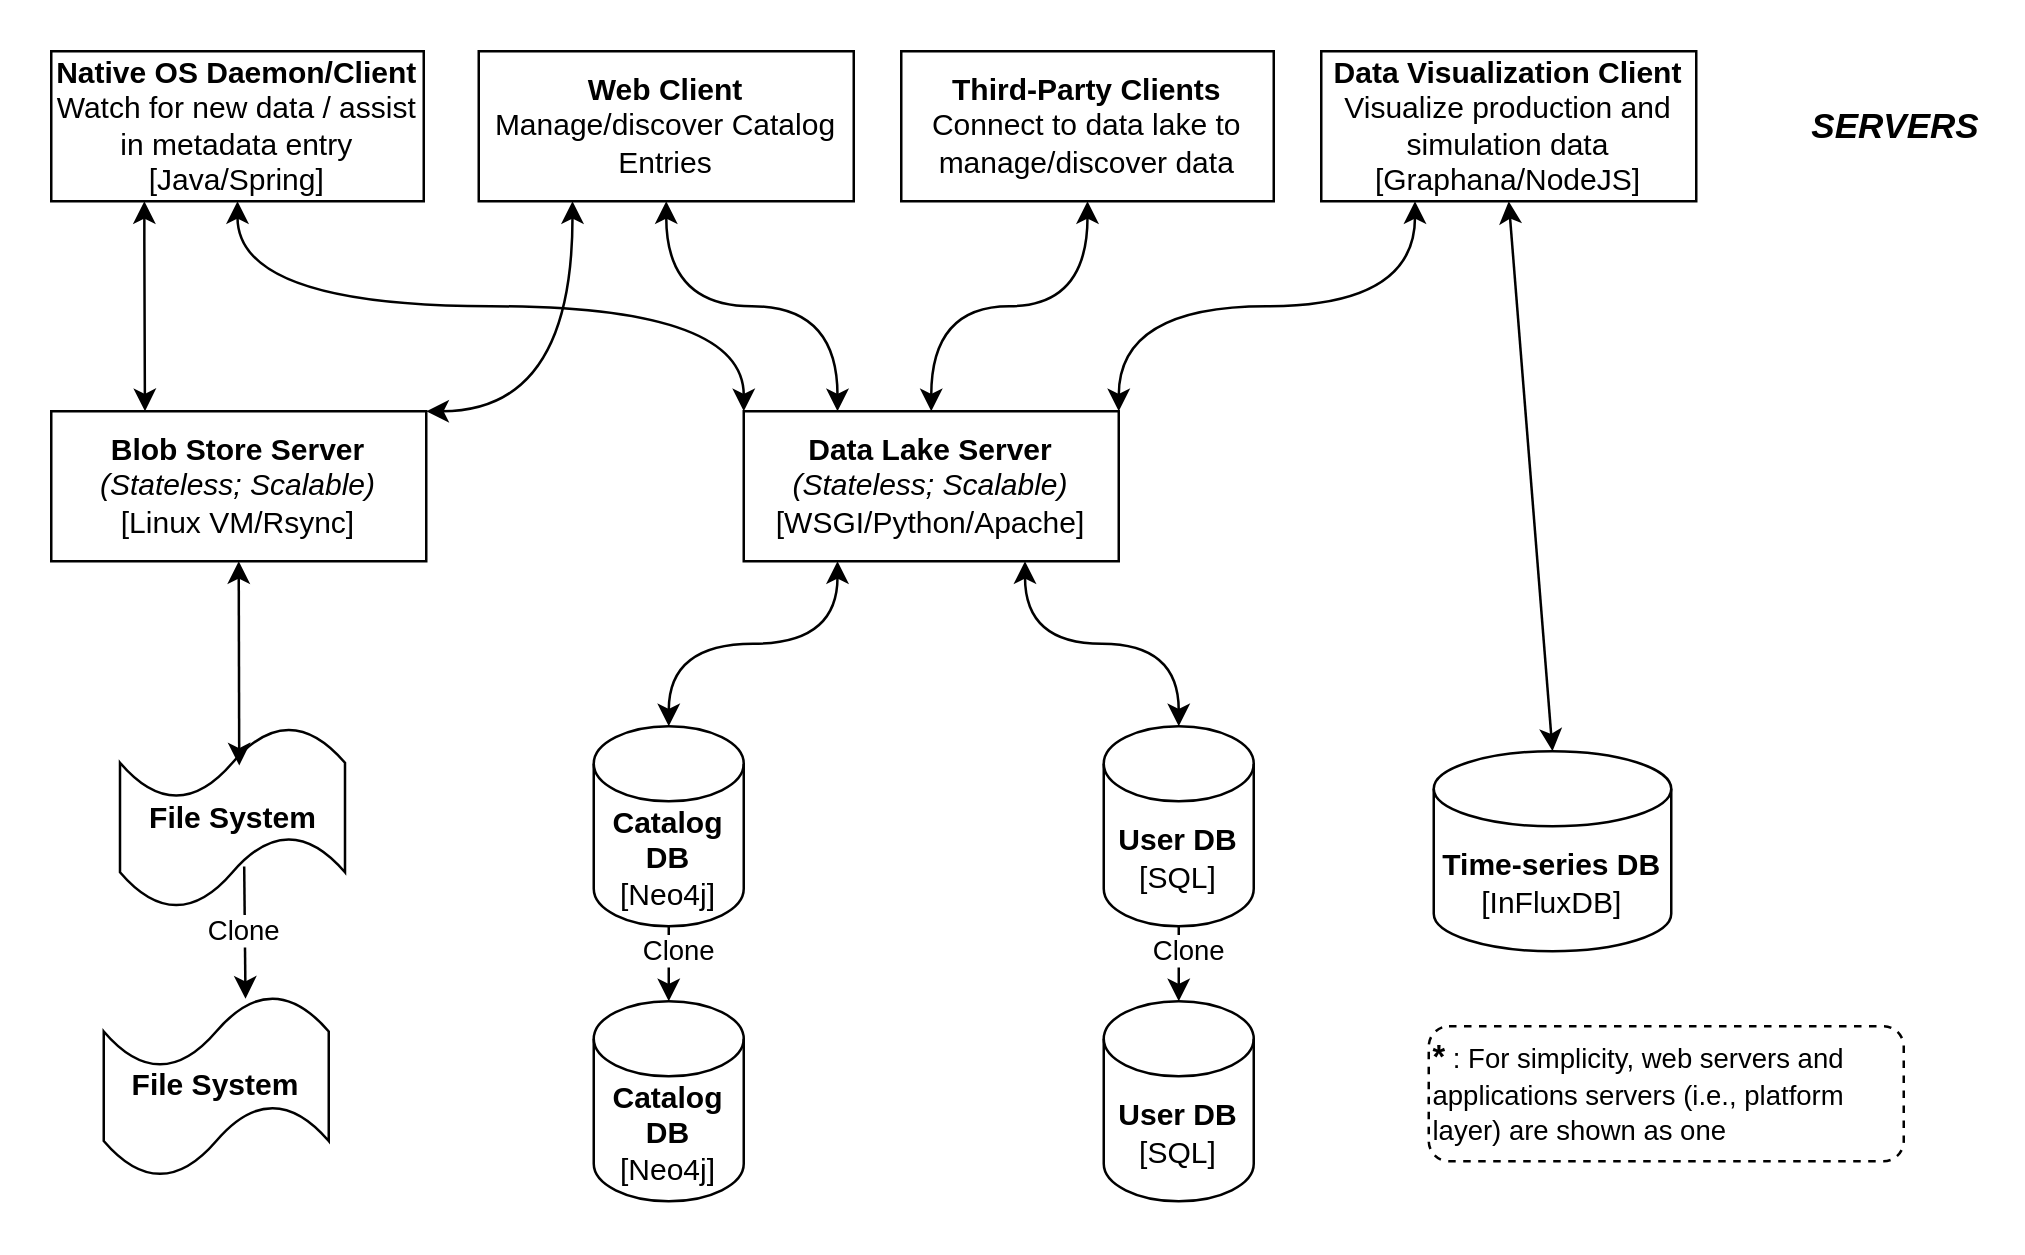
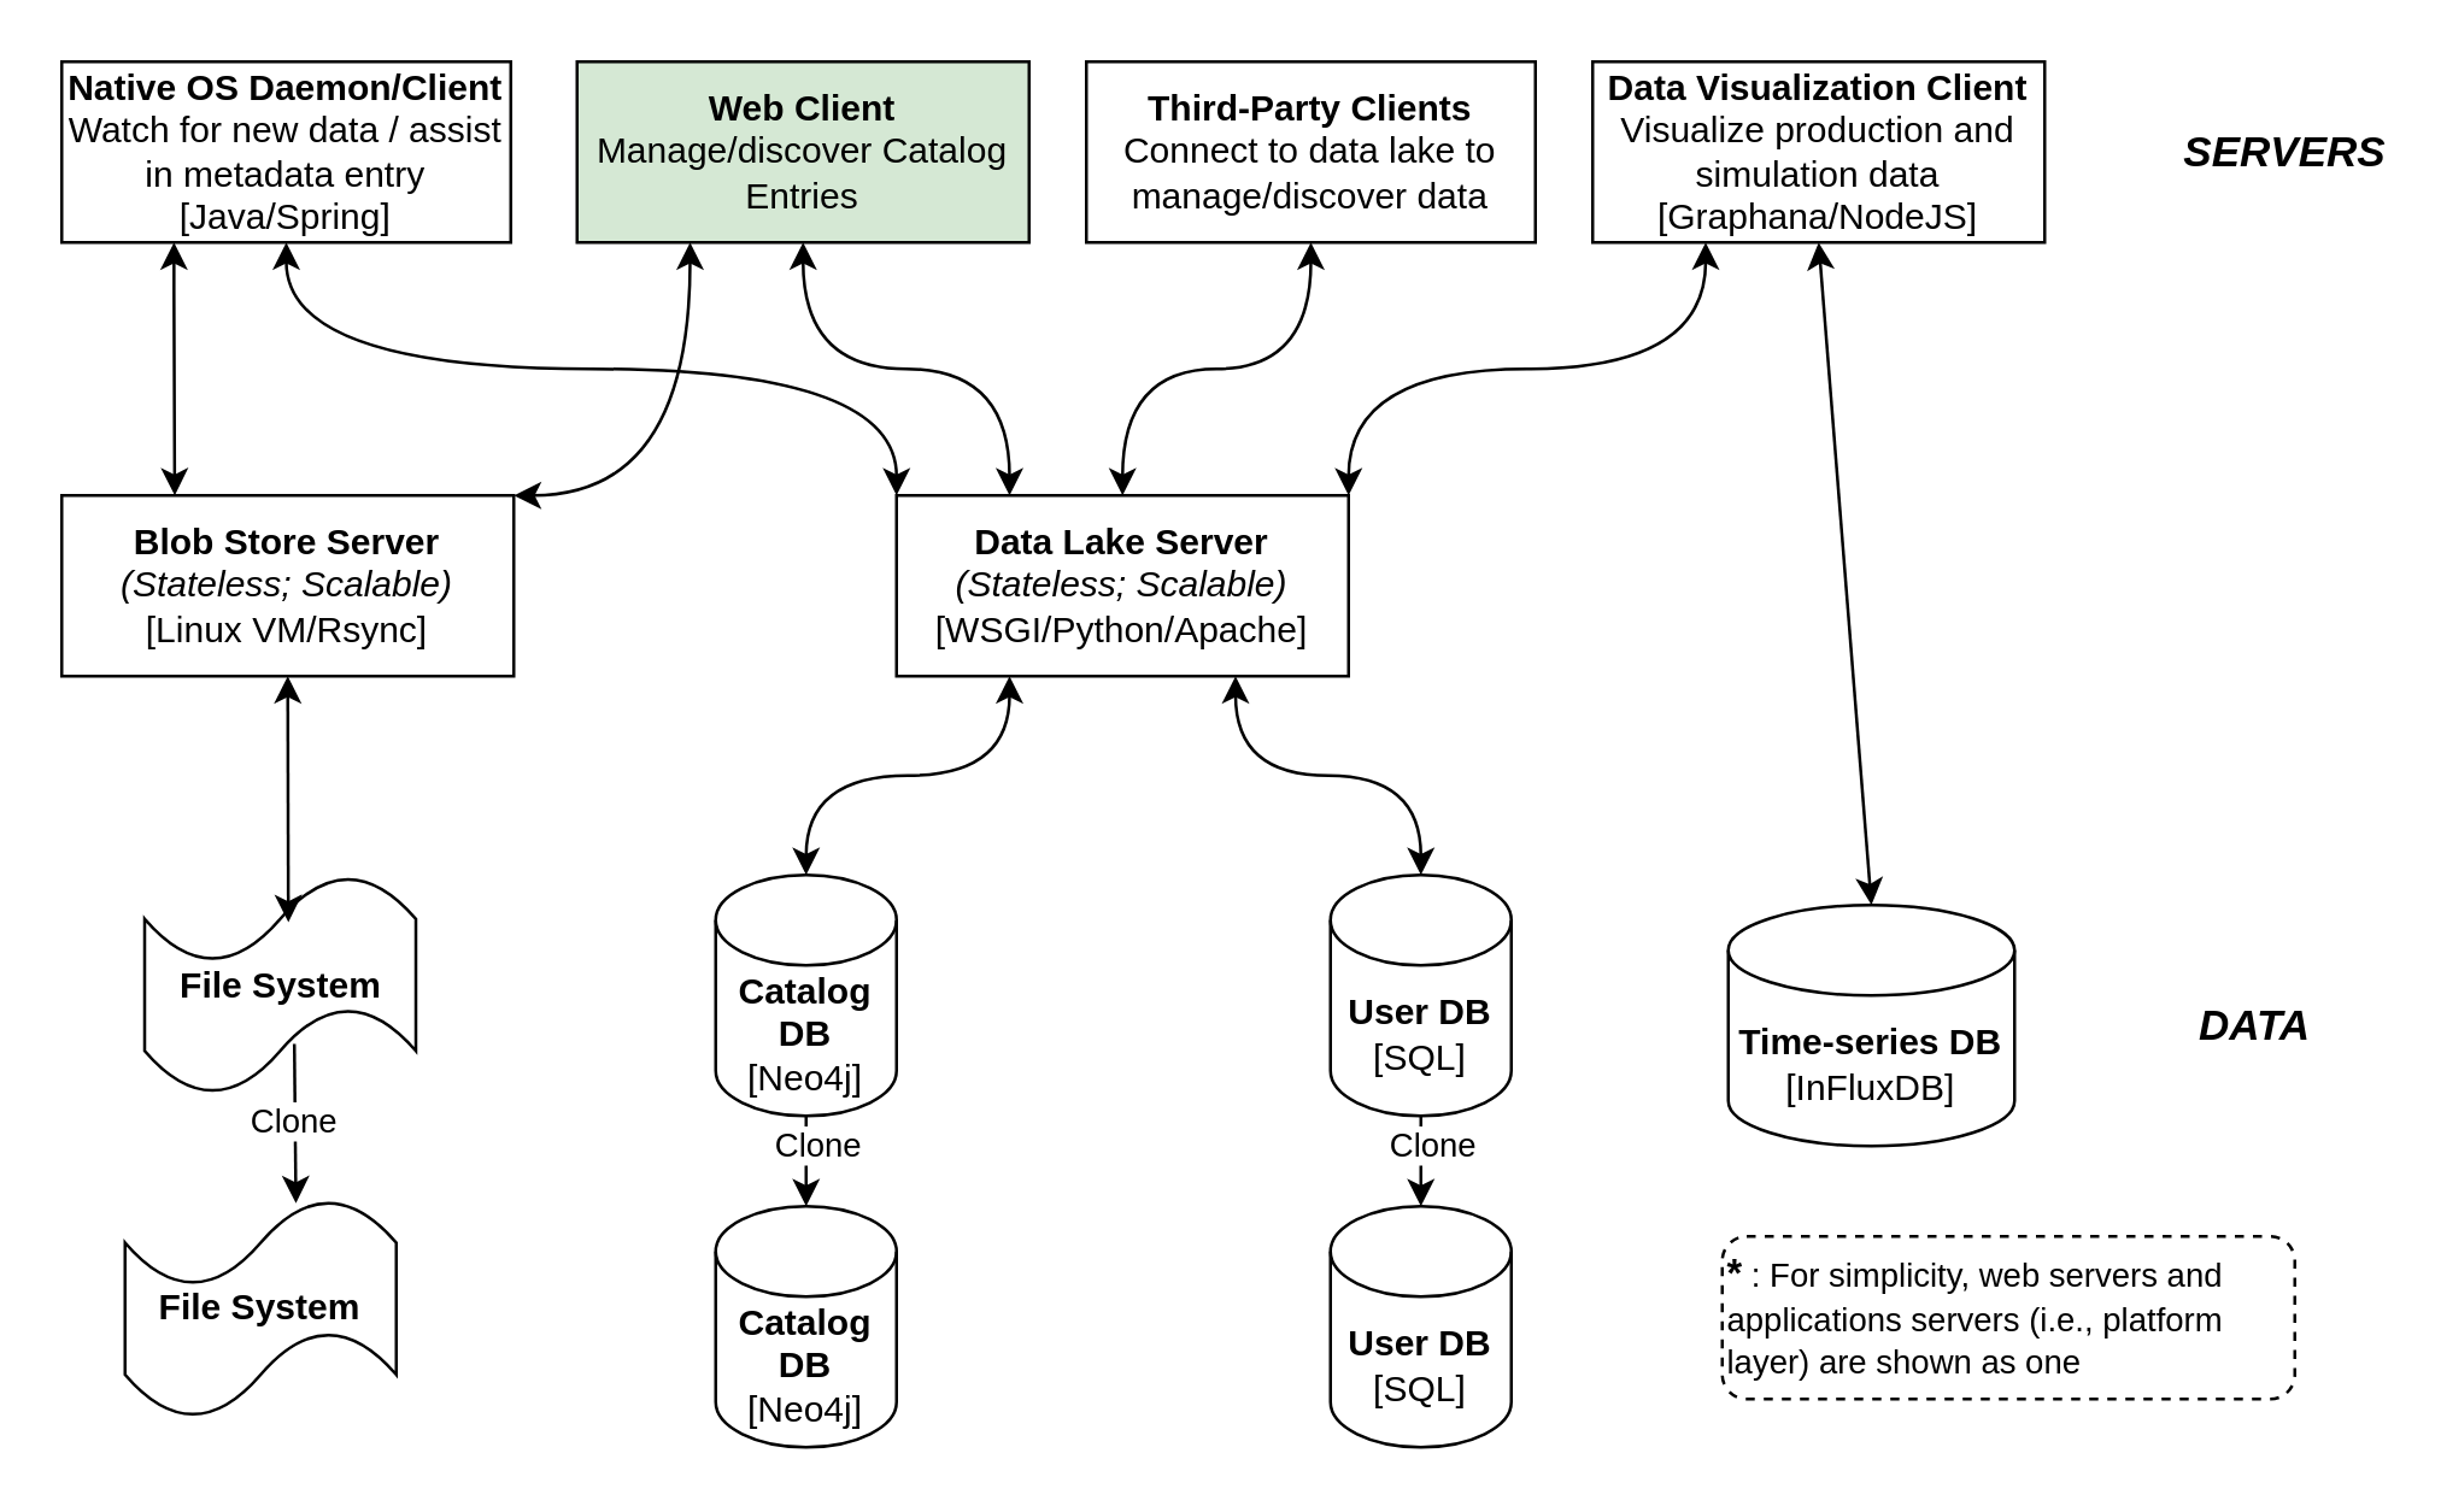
- <mxCell id="2" value="&lt;b&gt;Web Client&lt;/b&gt;&lt;br&gt;Manage/discover Catalog Entries" style="rounded=0;whiteSpace=wrap;html=1;" parent="1" vertex="1"><mxGeometry x="191" y="20" width="150" height="60" as="geometry" /></mxCell>
+ <mxCell id="2" value="&lt;b&gt;Web Client&lt;/b&gt;&lt;br&gt;Manage/discover Catalog Entries" style="rounded=0;whiteSpace=wrap;html=1;fillColor=#d5e8d4;" parent="1" vertex="1"><mxGeometry x="191" y="20" width="150" height="60" as="geometry" /></mxCell>
+ <mxCell id="23" value="&lt;font style=&quot;font-size: 14px;&quot;&gt;DATA&lt;/font&gt;" style="text;html=1;strokeColor=none;fillColor=none;align=center;verticalAlign=middle;whiteSpace=wrap;rounded=0;labelBackgroundColor=none;labelBorderColor=none;fontStyle=3;fontSize=14;" parent="1" vertex="1"><mxGeometry x="718" y="325" width="60" height="30" as="geometry" /></mxCell>
